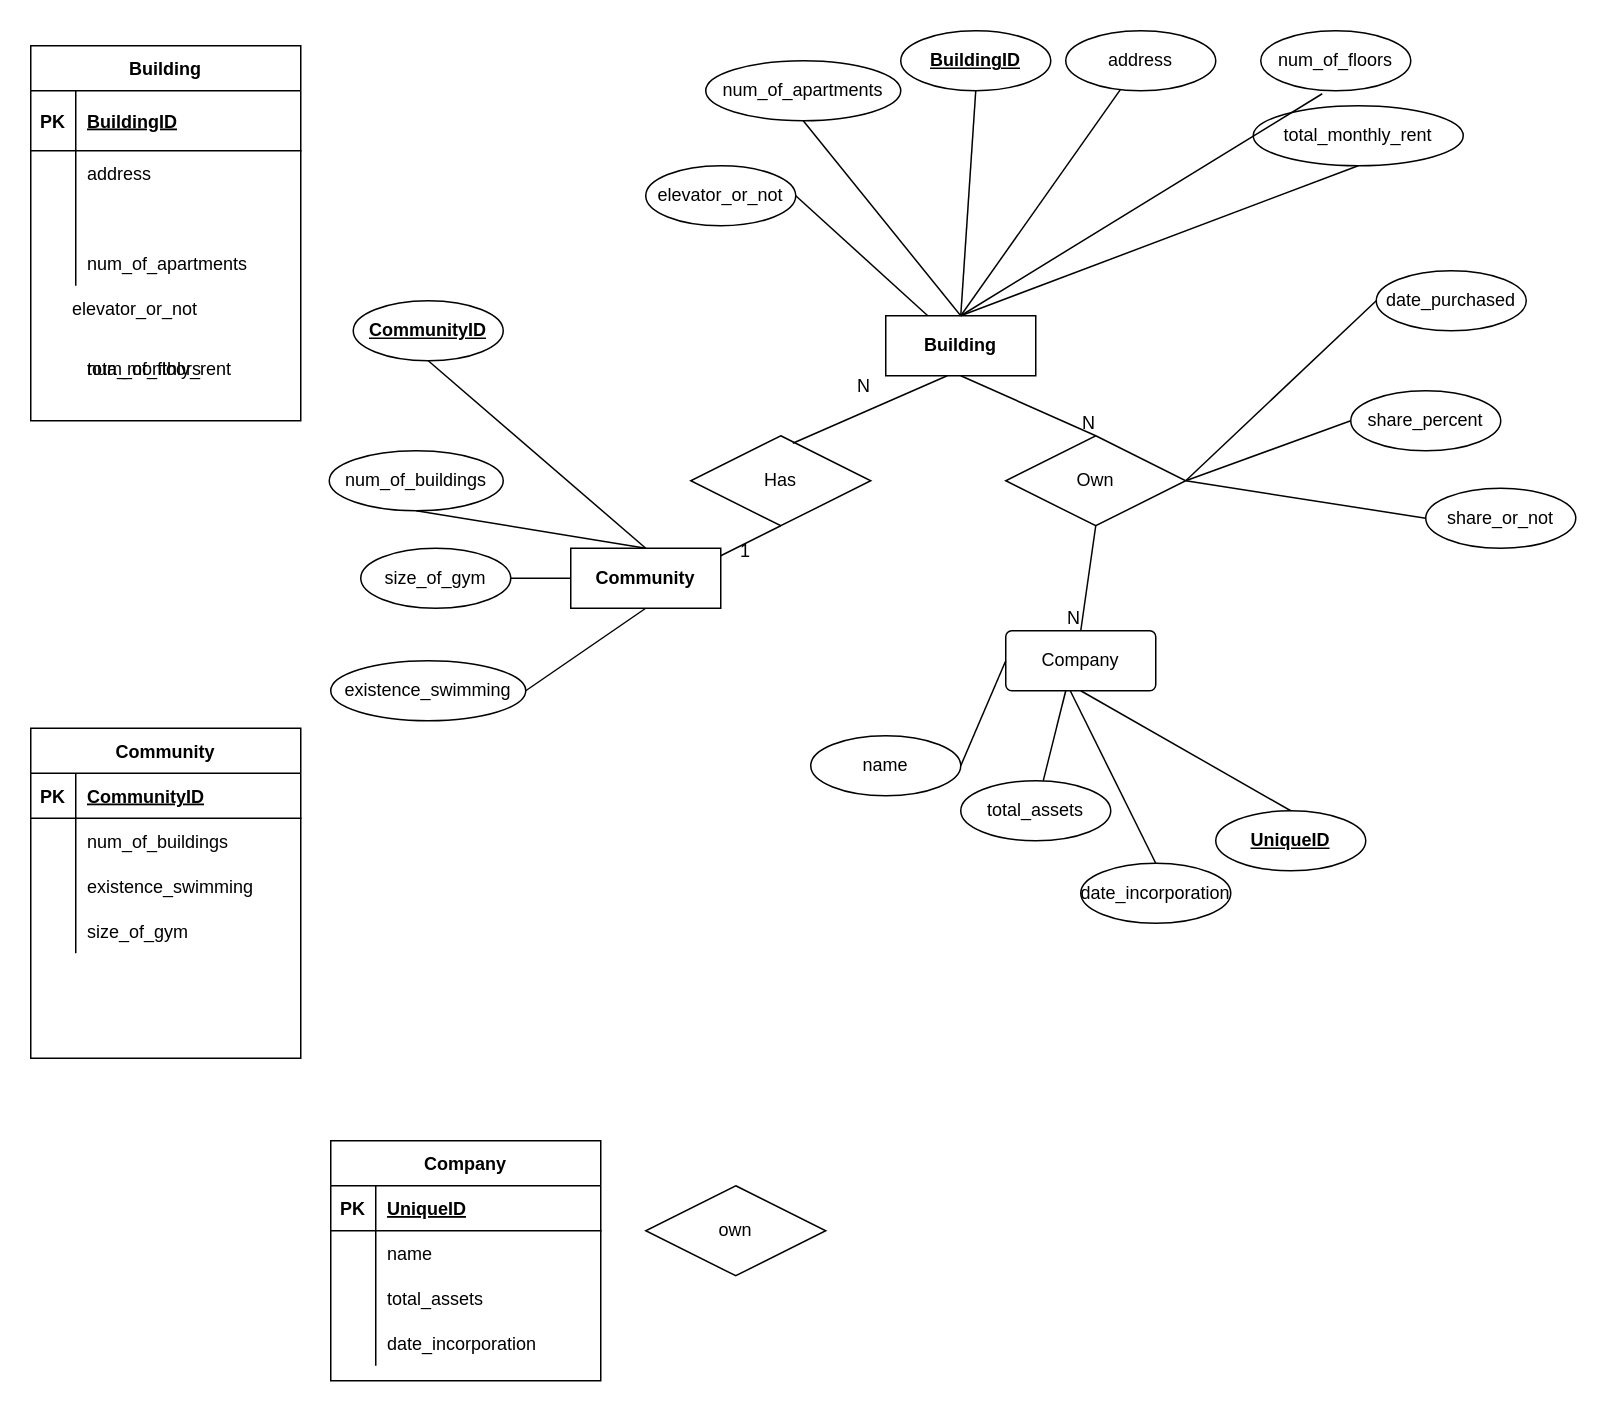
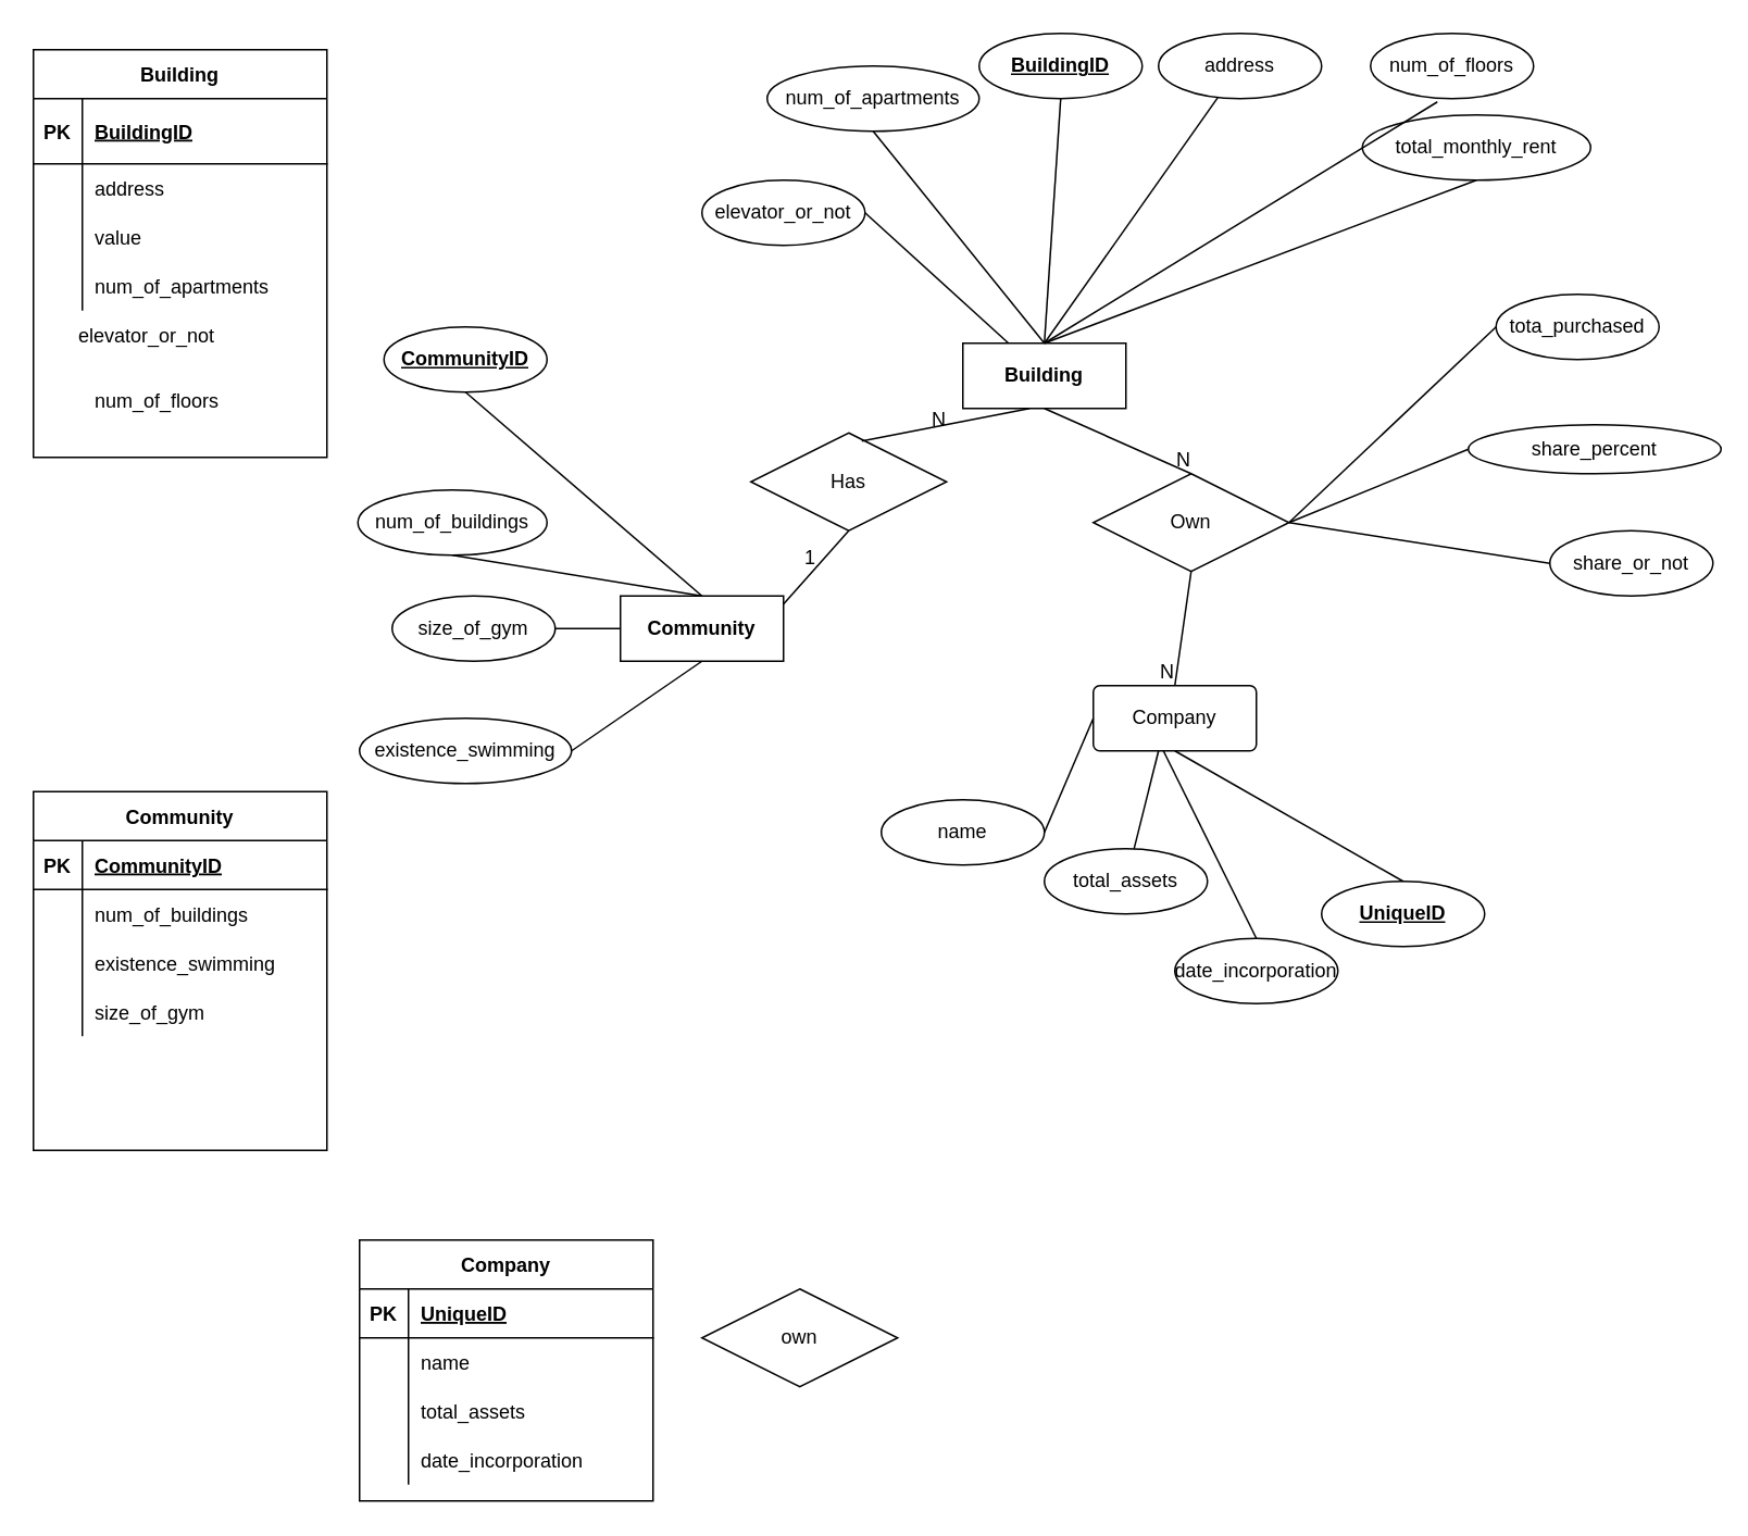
+ <mxCell id="11" value="value" style="shape=partialRectangle;connectable=0;fillColor=none;top=0;left=0;bottom=0;right=0;align=left;spacingLeft=6;overflow=hidden;" vertex="1" parent="9"><mxGeometry x="30" width="150" height="30" as="geometry" /></mxCell>
- <mxCell id="78" value="date_purchased" style="ellipse;whiteSpace=wrap;html=1;align=center;" vertex="1" parent="1"><mxGeometry x="917" y="180" width="100" height="40" as="geometry" /></mxCell>
+ <mxCell id="78" value="tota_purchased" style="ellipse;whiteSpace=wrap;html=1;align=center;" vertex="1" parent="1"><mxGeometry x="917" y="180" width="100" height="40" as="geometry" /></mxCell>
- <mxCell id="15" value="tota_monthly_rent" style="shape=partialRectangle;connectable=0;fillColor=none;top=0;left=0;bottom=0;right=0;align=left;spacingLeft=6;overflow=hidden;" vertex="1" parent="1"><mxGeometry x="50" y="230" width="150" height="30" as="geometry" /></mxCell>
- <mxCell id="77" value="share_percent" style="ellipse;whiteSpace=wrap;html=1;align=center;" vertex="1" parent="1"><mxGeometry x="900" y="260" width="100" height="40" as="geometry" /></mxCell>
+ <mxCell id="77" value="share_percent" style="ellipse;whiteSpace=wrap;html=1;align=center;" vertex="1" parent="1"><mxGeometry x="900" y="260" width="155" height="30" as="geometry" /></mxCell>
- <mxCell id="87" value="Has" style="shape=rhombus;perimeter=rhombusPerimeter;whiteSpace=wrap;html=1;align=center;" vertex="1" parent="1"><mxGeometry x="460" y="290" width="120" height="60" as="geometry" /></mxCell>
+ <mxCell id="87" value="Has" style="shape=rhombus;perimeter=rhombusPerimeter;whiteSpace=wrap;html=1;align=center;" vertex="1" parent="1"><mxGeometry x="460" y="265" width="120" height="60" as="geometry" /></mxCell>
